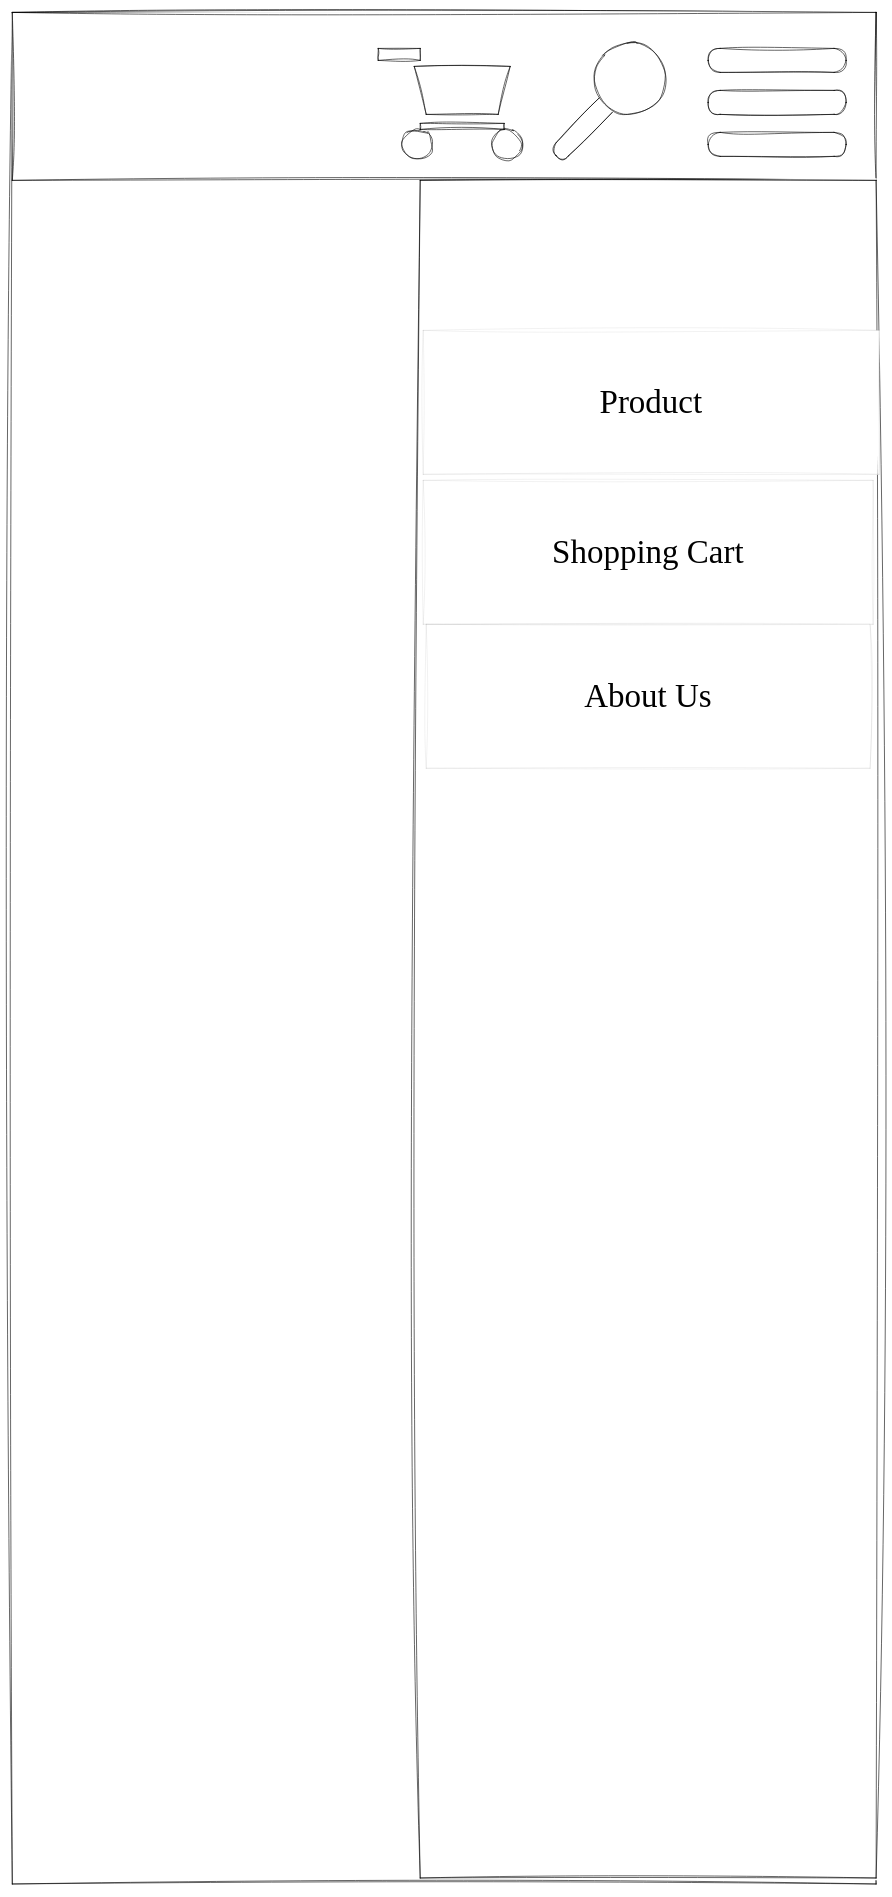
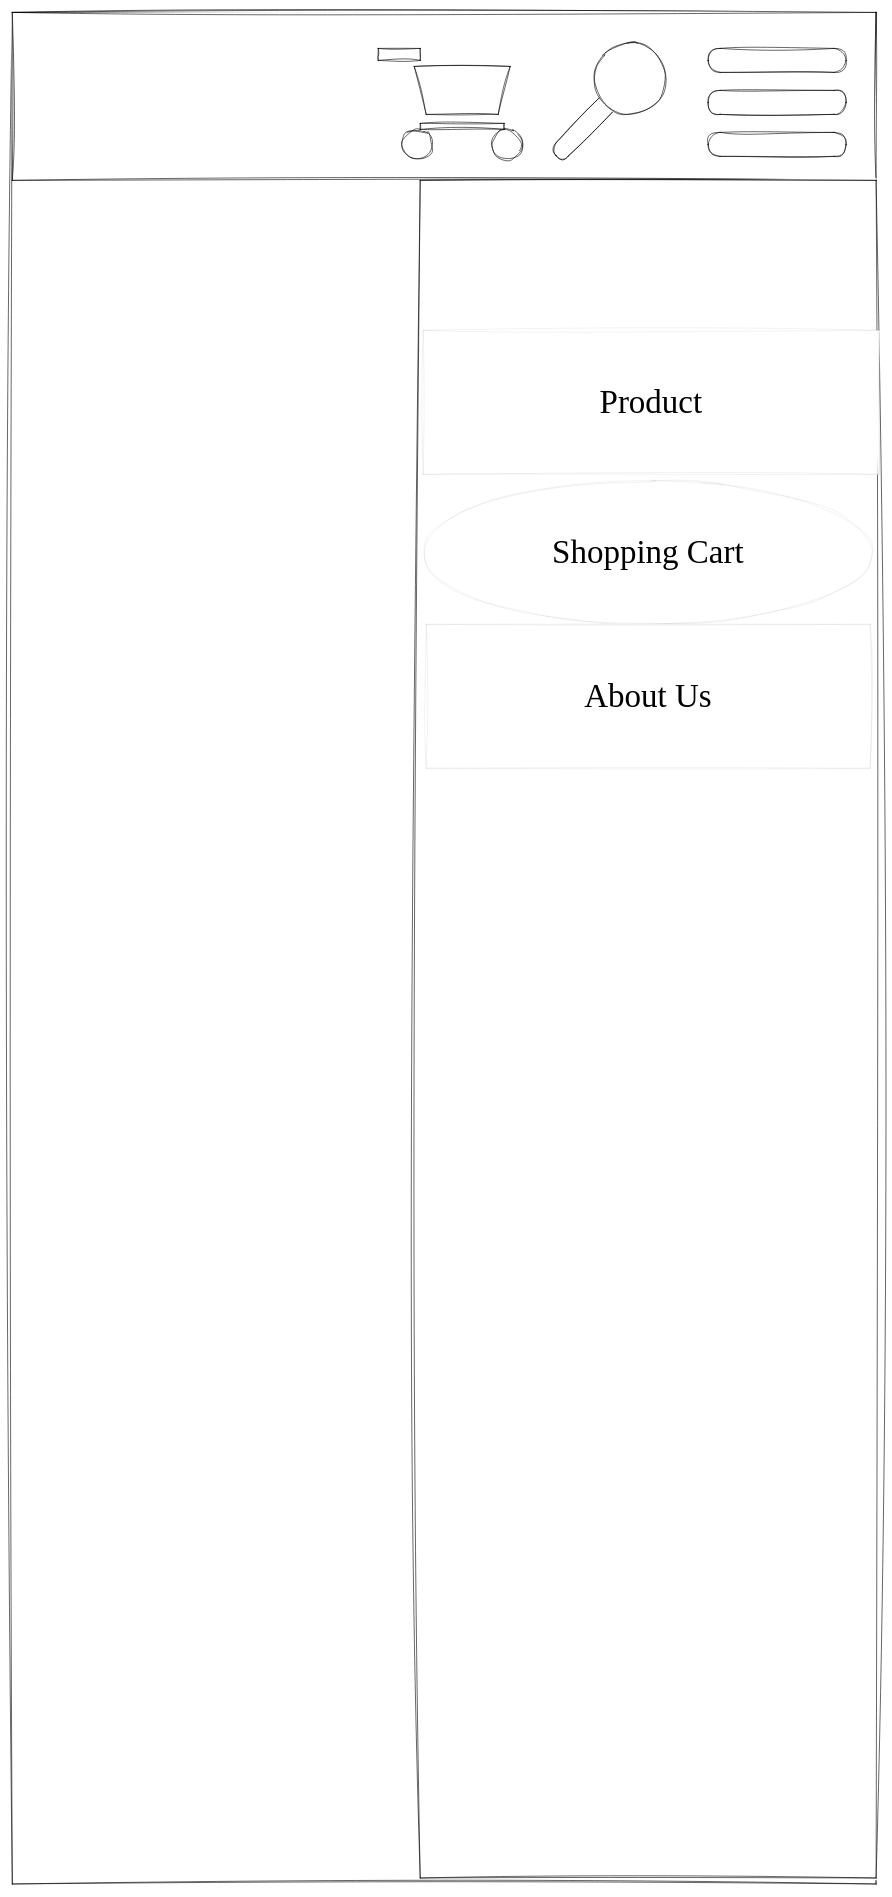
- <mxCell id="16" value="&lt;font style=&quot;font-size: 55px;&quot;&gt;Shopping Cart&lt;/font&gt;" style="rounded=0;whiteSpace=wrap;html=1;sketch=1;hachureGap=4;jiggle=2;curveFitting=1;fontFamily=Architects Daughter;fontSource=https%3A%2F%2Ffonts.googleapis.com%2Fcss%3Ffamily%3DArchitects%2BDaughter;fontSize=20;strokeWidth=0;" vertex="1" parent="1"><mxGeometry x="705" y="800" width="750" height="240" as="geometry" /></mxCell>
+ <mxCell id="16" value="&lt;font style=&quot;font-size: 55px;&quot;&gt;Shopping Cart&lt;/font&gt;" style="ellipse;whiteSpace=wrap;html=1;sketch=1;hachureGap=4;jiggle=2;curveFitting=1;fontFamily=Architects Daughter;fontSource=https%3A%2F%2Ffonts.googleapis.com%2Fcss%3Ffamily%3DArchitects%2BDaughter;fontSize=20;strokeWidth=0;" vertex="1" parent="1"><mxGeometry x="705" y="800" width="750" height="240" as="geometry" /></mxCell>
